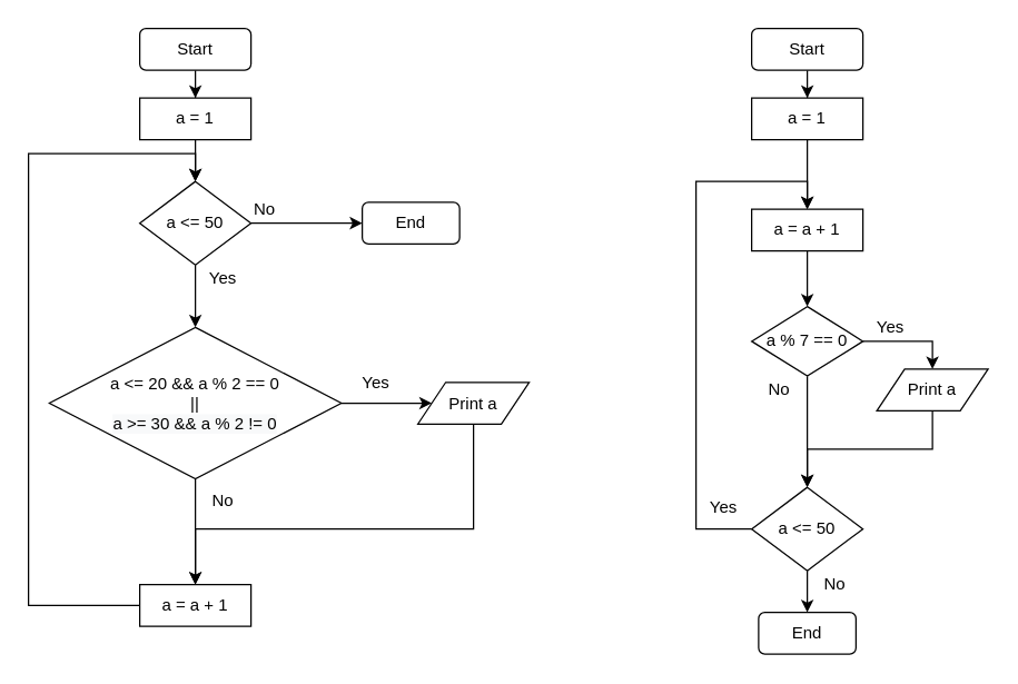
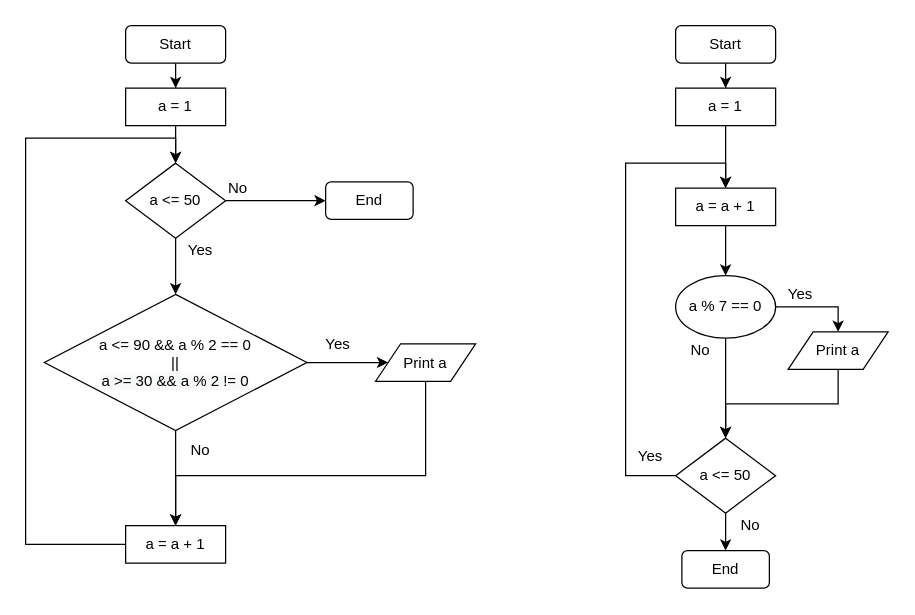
- <mxCell id="28" value="a % 7 == 0" parent="1" style="rhombus;whiteSpace=wrap;html=1;" vertex="1"><mxGeometry as="geometry" x="540" y="220" width="80" height="50" /></mxCell>
+ <mxCell id="28" value="a % 7 == 0" parent="1" style="ellipse;whiteSpace=wrap;html=1;" vertex="1"><mxGeometry as="geometry" x="540" y="220" width="80" height="50" /></mxCell>
- <mxCell id="13" value="a &amp;lt;= 20 &amp;amp;&amp;amp; a % 2 == 0&lt;br&gt;||&lt;br&gt;&lt;span style=&quot;font: 12px / 1.2 &amp;#34;helvetica&amp;#34; ; text-align: center ; color: rgb(0 , 0 , 0) ; text-transform: none ; text-indent: 0px ; letter-spacing: normal ; text-decoration: none ; word-spacing: 0px ; display: inline ; float: none ; overflow-wrap: normal ; background-color: rgb(248 , 249 , 250)&quot;&gt;a &amp;gt;= 30 &amp;amp;&amp;amp; a % 2 != 0&lt;/span&gt;" parent="1" style="rhombus;whiteSpace=wrap;html=1;" vertex="1"><mxGeometry as="geometry" x="35" y="235" width="210" height="109" /></mxCell>
+ <mxCell id="13" value="a &amp;lt;= 90 &amp;amp;&amp;amp; a % 2 == 0&lt;br&gt;||&lt;br&gt;&lt;span style=&quot;font: 12px / 1.2 &amp;#34;helvetica&amp;#34; ; text-align: center ; color: rgb(0 , 0 , 0) ; text-transform: none ; text-indent: 0px ; letter-spacing: normal ; text-decoration: none ; word-spacing: 0px ; display: inline ; float: none ; overflow-wrap: normal ; background-color: rgb(248 , 249 , 250)&quot;&gt;a &amp;gt;= 30 &amp;amp;&amp;amp; a % 2 != 0&lt;/span&gt;" parent="1" style="rhombus;whiteSpace=wrap;html=1;" vertex="1"><mxGeometry as="geometry" x="35" y="235" width="210" height="109" /></mxCell>
